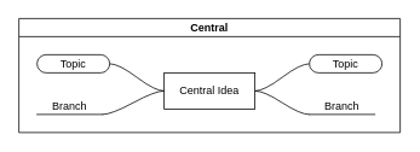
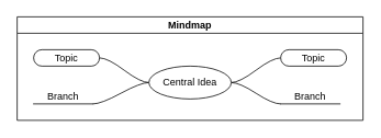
- <mxCell id="2" value="Central" style="swimlane;startSize=20;horizontal=1;containerType=tree;" vertex="1" parent="1"><mxGeometry x="20" y="20" width="420" height="126" as="geometry" /></mxCell>
+ <mxCell id="2" value="Mindmap" style="swimlane;startSize=20;horizontal=1;containerType=tree;" vertex="1" parent="1"><mxGeometry x="20" y="20" width="420" height="126" as="geometry" /></mxCell>
- <mxCell id="7" value="Central Idea" style="whiteSpace=wrap;html=1;align=center;treeFolding=1;treeMoving=1;newEdgeStyle={&quot;edgeStyle&quot;:&quot;entityRelationEdgeStyle&quot;,&quot;startArrow&quot;:&quot;none&quot;,&quot;endArrow&quot;:&quot;none&quot;,&quot;segment&quot;:10,&quot;curved&quot;:1};rounded=0;" vertex="1" parent="2"><mxGeometry x="160" y="60" width="100" height="40" as="geometry" /></mxCell>
+ <mxCell id="7" value="Central Idea" style="ellipse;whiteSpace=wrap;html=1;align=center;treeFolding=1;treeMoving=1;newEdgeStyle={&quot;edgeStyle&quot;:&quot;entityRelationEdgeStyle&quot;,&quot;startArrow&quot;:&quot;none&quot;,&quot;endArrow&quot;:&quot;none&quot;,&quot;segment&quot;:10,&quot;curved&quot;:1};" vertex="1" parent="2"><mxGeometry x="160" y="60" width="100" height="40" as="geometry" /></mxCell>
